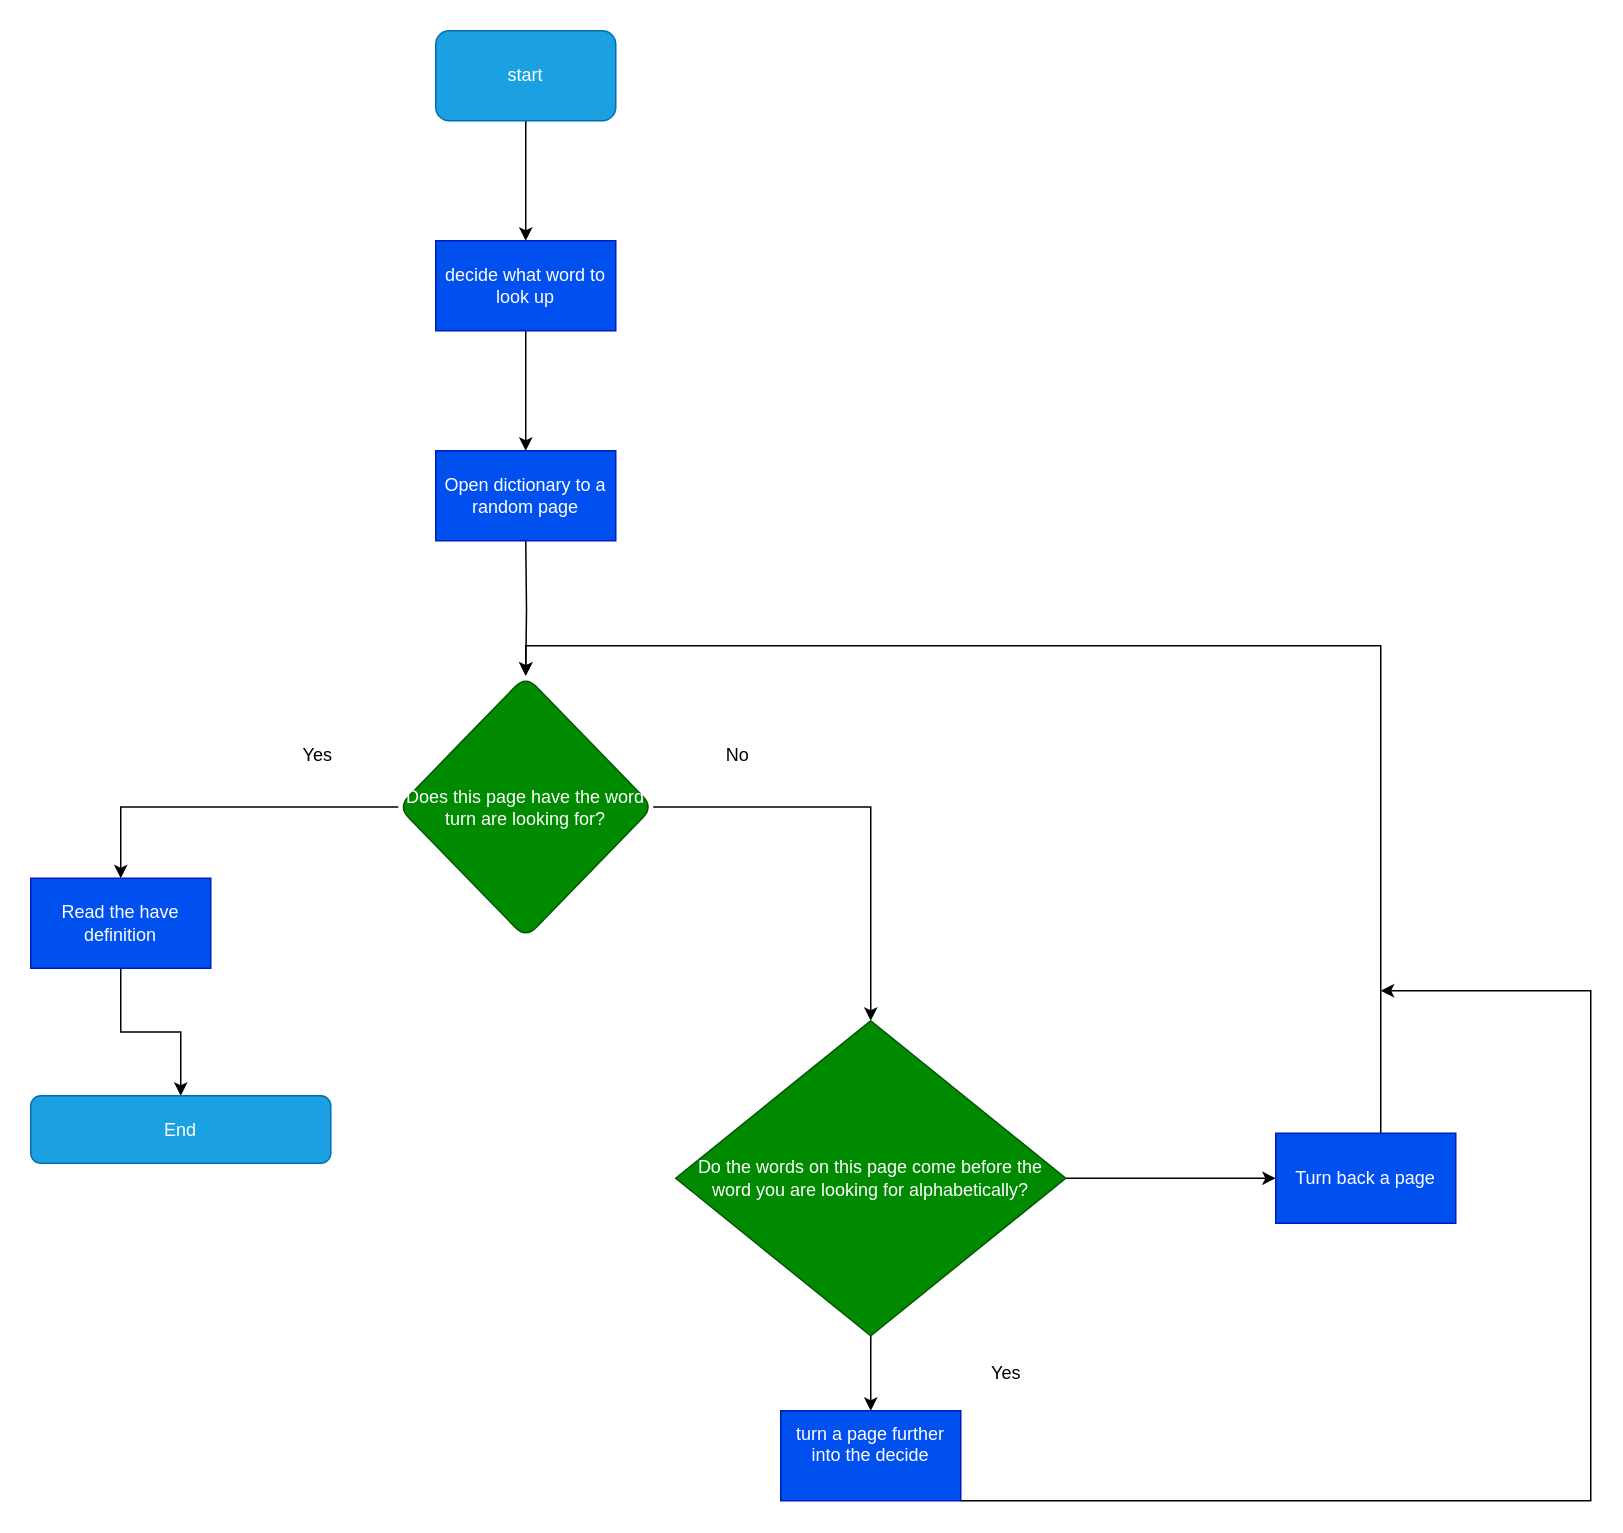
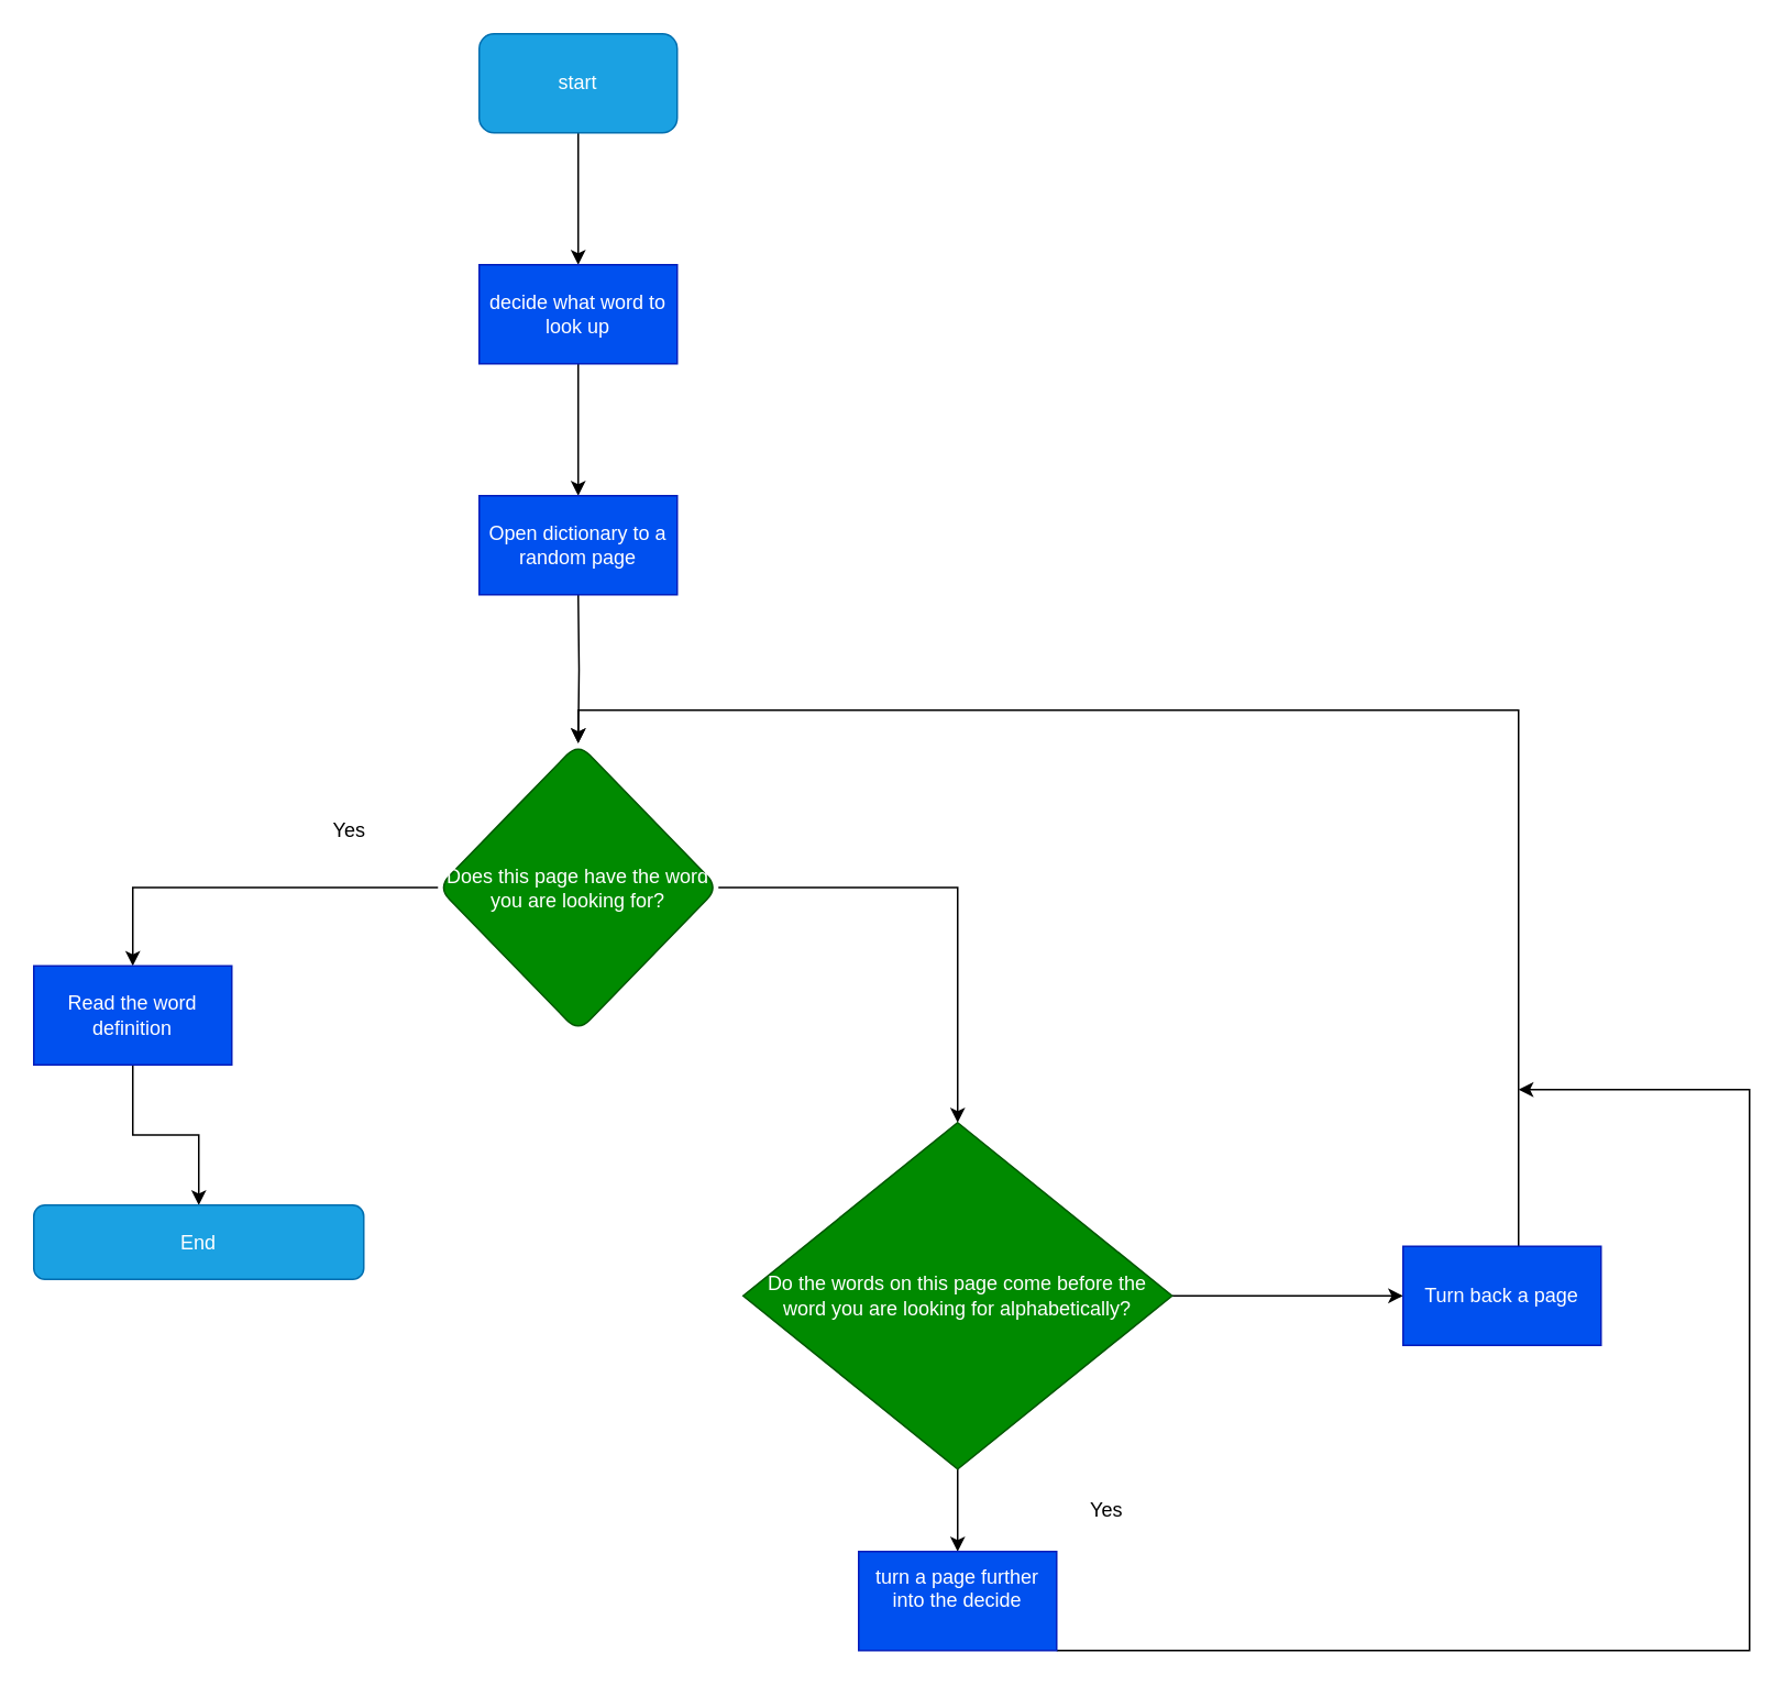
- <mxCell id="12" value="No" style="text;html=1;align=center;verticalAlign=middle;resizable=0;points=[];autosize=1;strokeColor=none;fillColor=none;" vertex="1" parent="1"><mxGeometry x="471" y="488" width="40" height="30" as="geometry" /></mxCell>
- <mxCell id="7" value="Does this page have the word turn are looking for?" style="rhombus;whiteSpace=wrap;html=1;fillColor=#008a00;strokeColor=#005700;fontColor=#ffffff;rounded=1;" vertex="1" parent="1"><mxGeometry x="265" y="450" width="170" height="175" as="geometry" /></mxCell>
+ <mxCell id="7" value="Does this page have the word you are looking for?" style="rhombus;whiteSpace=wrap;html=1;fillColor=#008a00;strokeColor=#005700;fontColor=#ffffff;rounded=1;" vertex="1" parent="1"><mxGeometry x="265" y="450" width="170" height="175" as="geometry" /></mxCell>
- <mxCell id="14" value="&lt;div&gt;Read the have definition&lt;/div&gt;" style="rounded=0;whiteSpace=wrap;html=1;fillColor=#0050ef;fontColor=#ffffff;strokeColor=#001DBC;" vertex="1" parent="1"><mxGeometry x="20" y="585" width="120" height="60" as="geometry" /></mxCell>
+ <mxCell id="14" value="&lt;div&gt;Read the word definition&lt;/div&gt;" style="rounded=0;whiteSpace=wrap;html=1;fillColor=#0050ef;fontColor=#ffffff;strokeColor=#001DBC;" vertex="1" parent="1"><mxGeometry x="20" y="585" width="120" height="60" as="geometry" /></mxCell>
